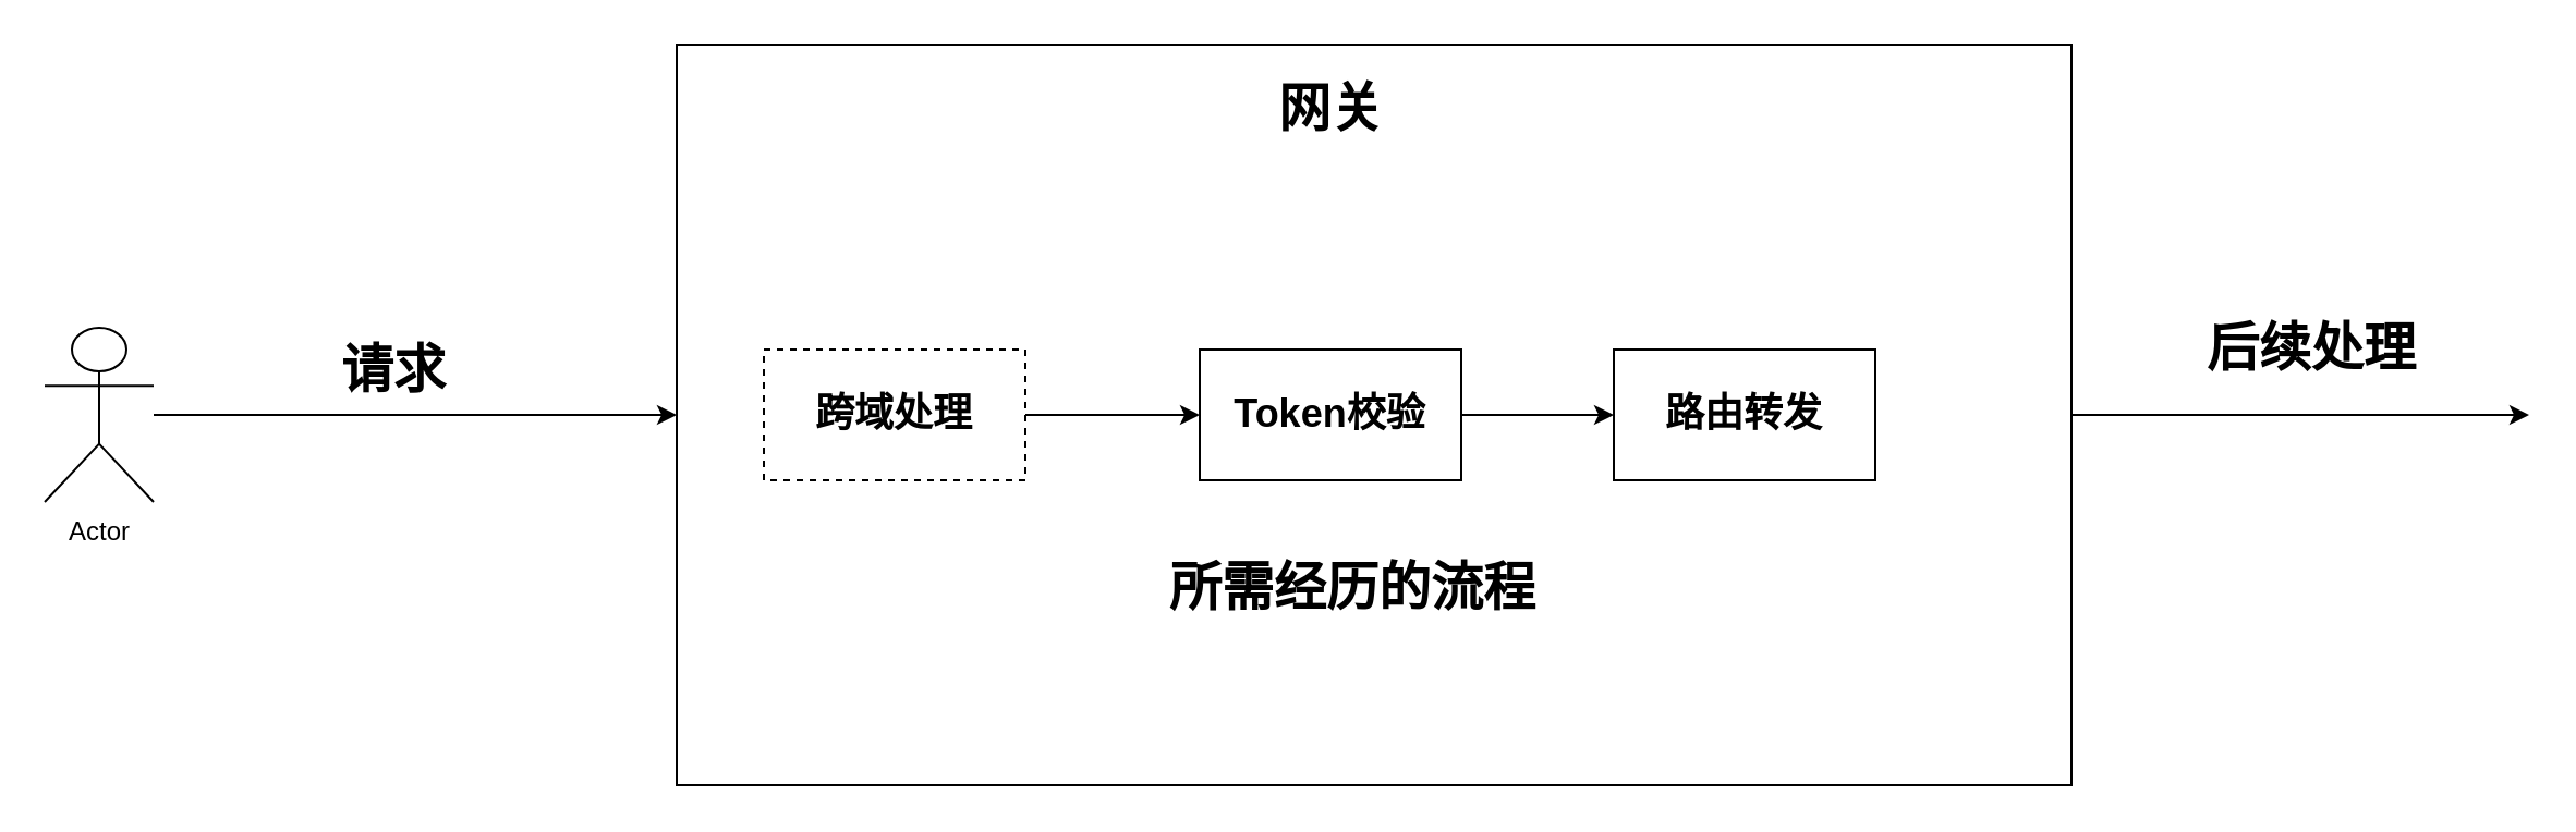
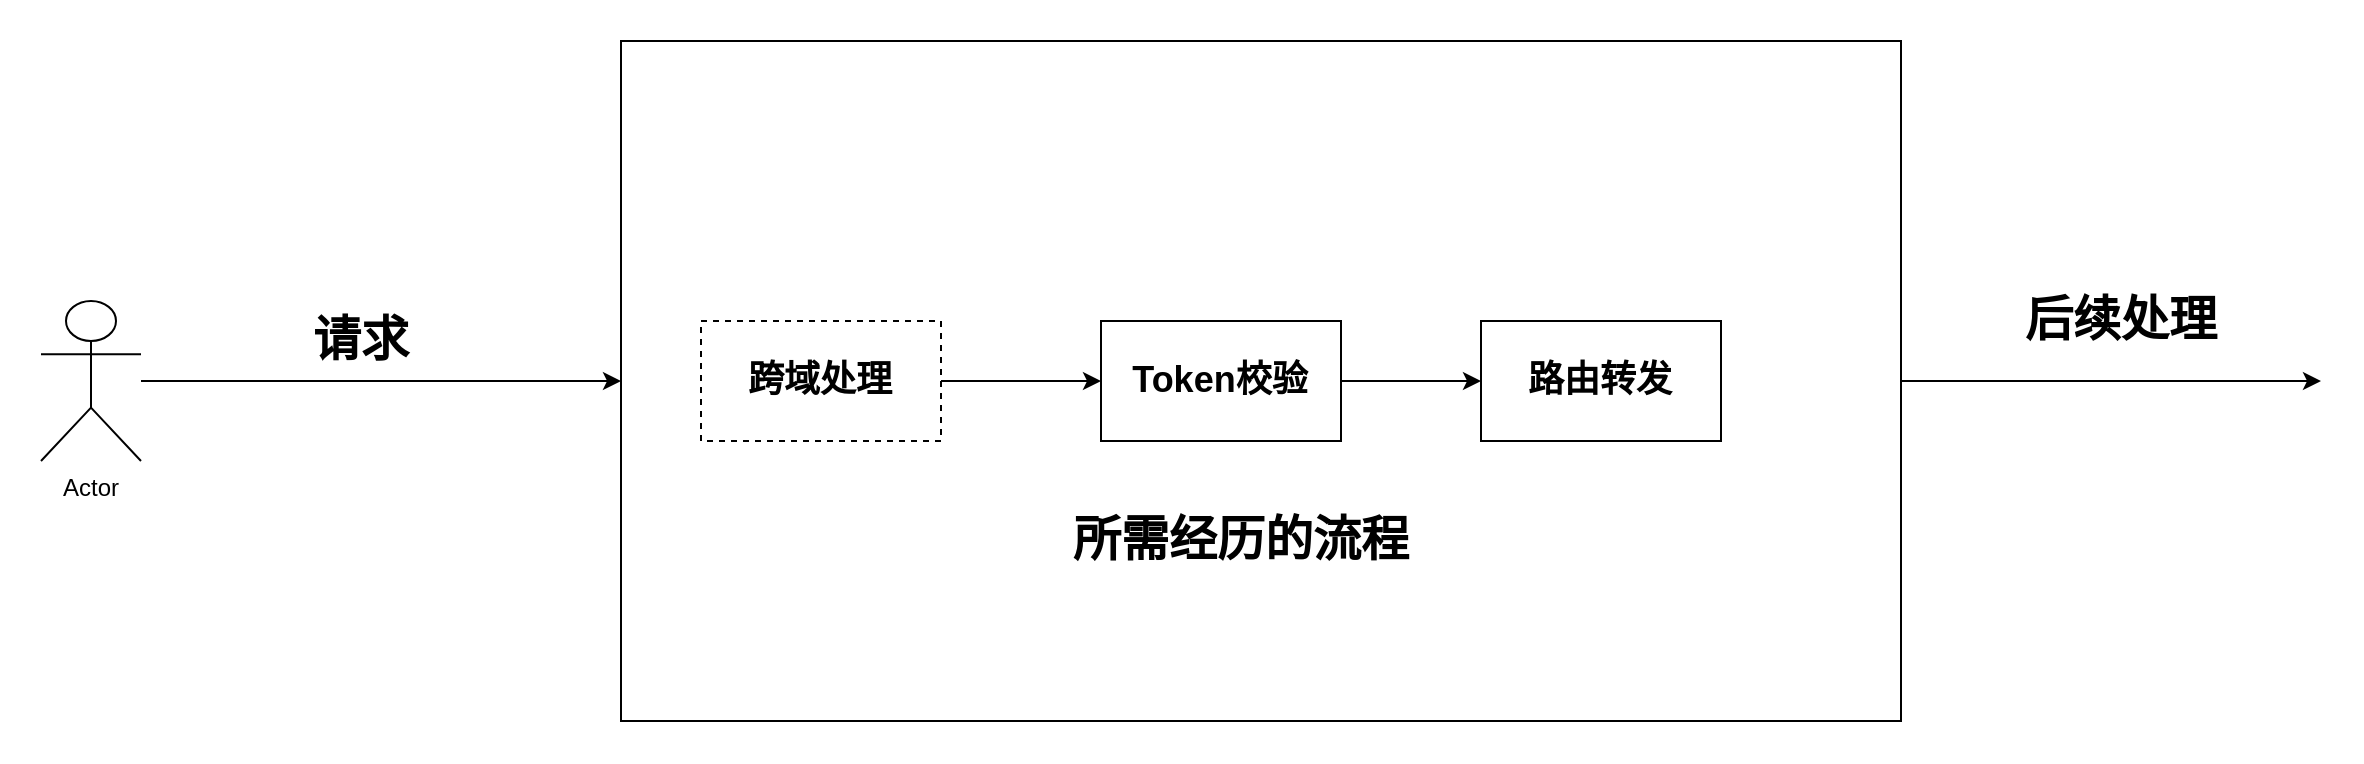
- <mxCell id="5" value="网关" style="text;strokeColor=none;fillColor=none;html=1;fontSize=24;fontStyle=1;verticalAlign=middle;align=center;" vertex="1" parent="1"><mxGeometry x="560" y="30" width="100" height="40" as="geometry" /></mxCell>
